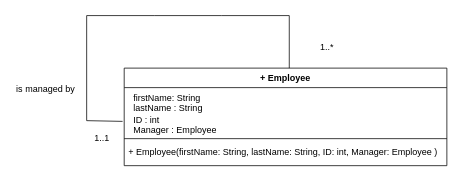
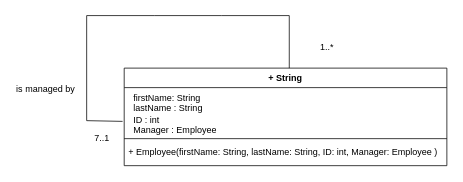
- <mxCell id="2" value="+ Employee&lt;div&gt;&lt;br&gt;&lt;/div&gt;" style="swimlane;fontStyle=1;align=center;verticalAlign=top;childLayout=stackLayout;horizontal=1;startSize=26;horizontalStack=0;resizeParent=1;resizeParentMax=0;resizeLast=0;collapsible=1;marginBottom=0;whiteSpace=wrap;html=1;" parent="1" vertex="1"><mxGeometry x="165" y="90" width="430" height="130" as="geometry" /></mxCell>
+ <mxCell id="2" value="+ String&lt;div&gt;&lt;br&gt;&lt;/div&gt;" style="swimlane;fontStyle=1;align=center;verticalAlign=top;childLayout=stackLayout;horizontal=1;startSize=26;horizontalStack=0;resizeParent=1;resizeParentMax=0;resizeLast=0;collapsible=1;marginBottom=0;whiteSpace=wrap;html=1;" parent="1" vertex="1"><mxGeometry x="165" y="90" width="430" height="130" as="geometry" /></mxCell>
- <mxCell id="9" value="1..1" style="text;align=center;fontStyle=0;verticalAlign=middle;spacingLeft=3;spacingRight=3;strokeColor=none;rotatable=0;points=[[0,0.5],[1,0.5]];portConstraint=eastwest;html=1;" parent="1" vertex="1"><mxGeometry x="95" y="170" width="80" height="26" as="geometry" /></mxCell>
+ <mxCell id="9" value="7..1" style="text;align=center;fontStyle=0;verticalAlign=middle;spacingLeft=3;spacingRight=3;strokeColor=none;rotatable=0;points=[[0,0.5],[1,0.5]];portConstraint=eastwest;html=1;" parent="1" vertex="1"><mxGeometry x="95" y="170" width="80" height="26" as="geometry" /></mxCell>
